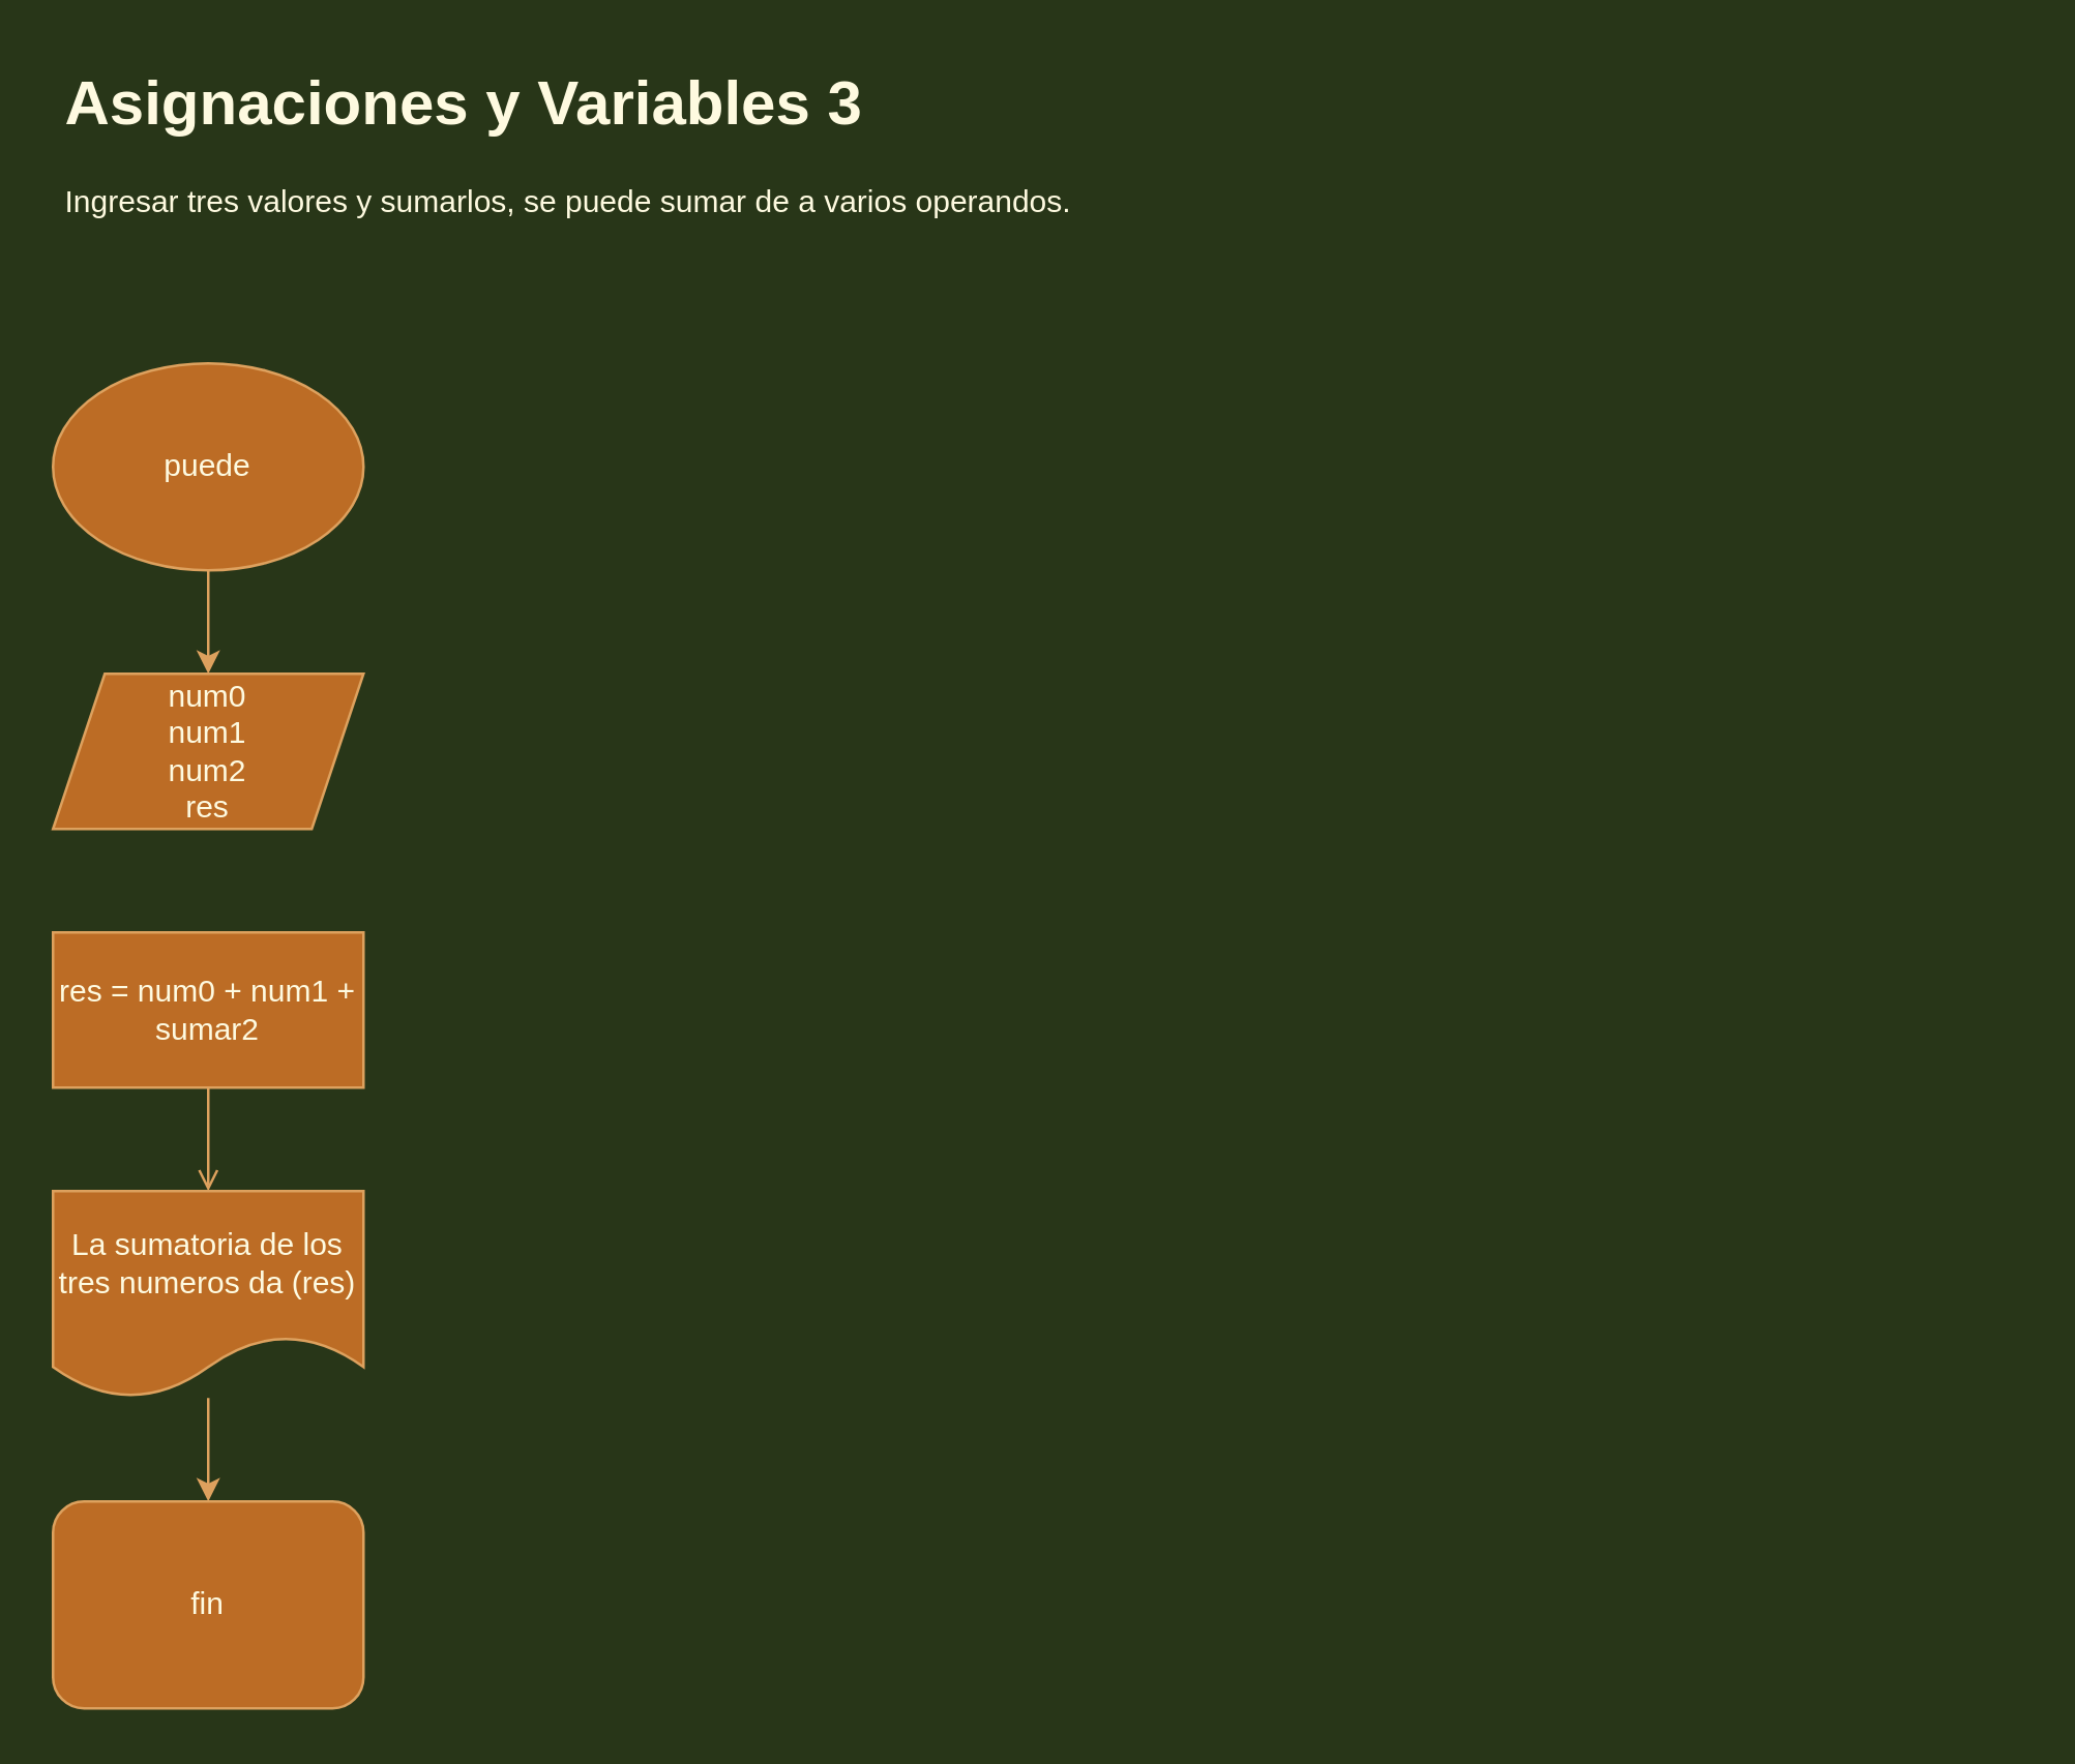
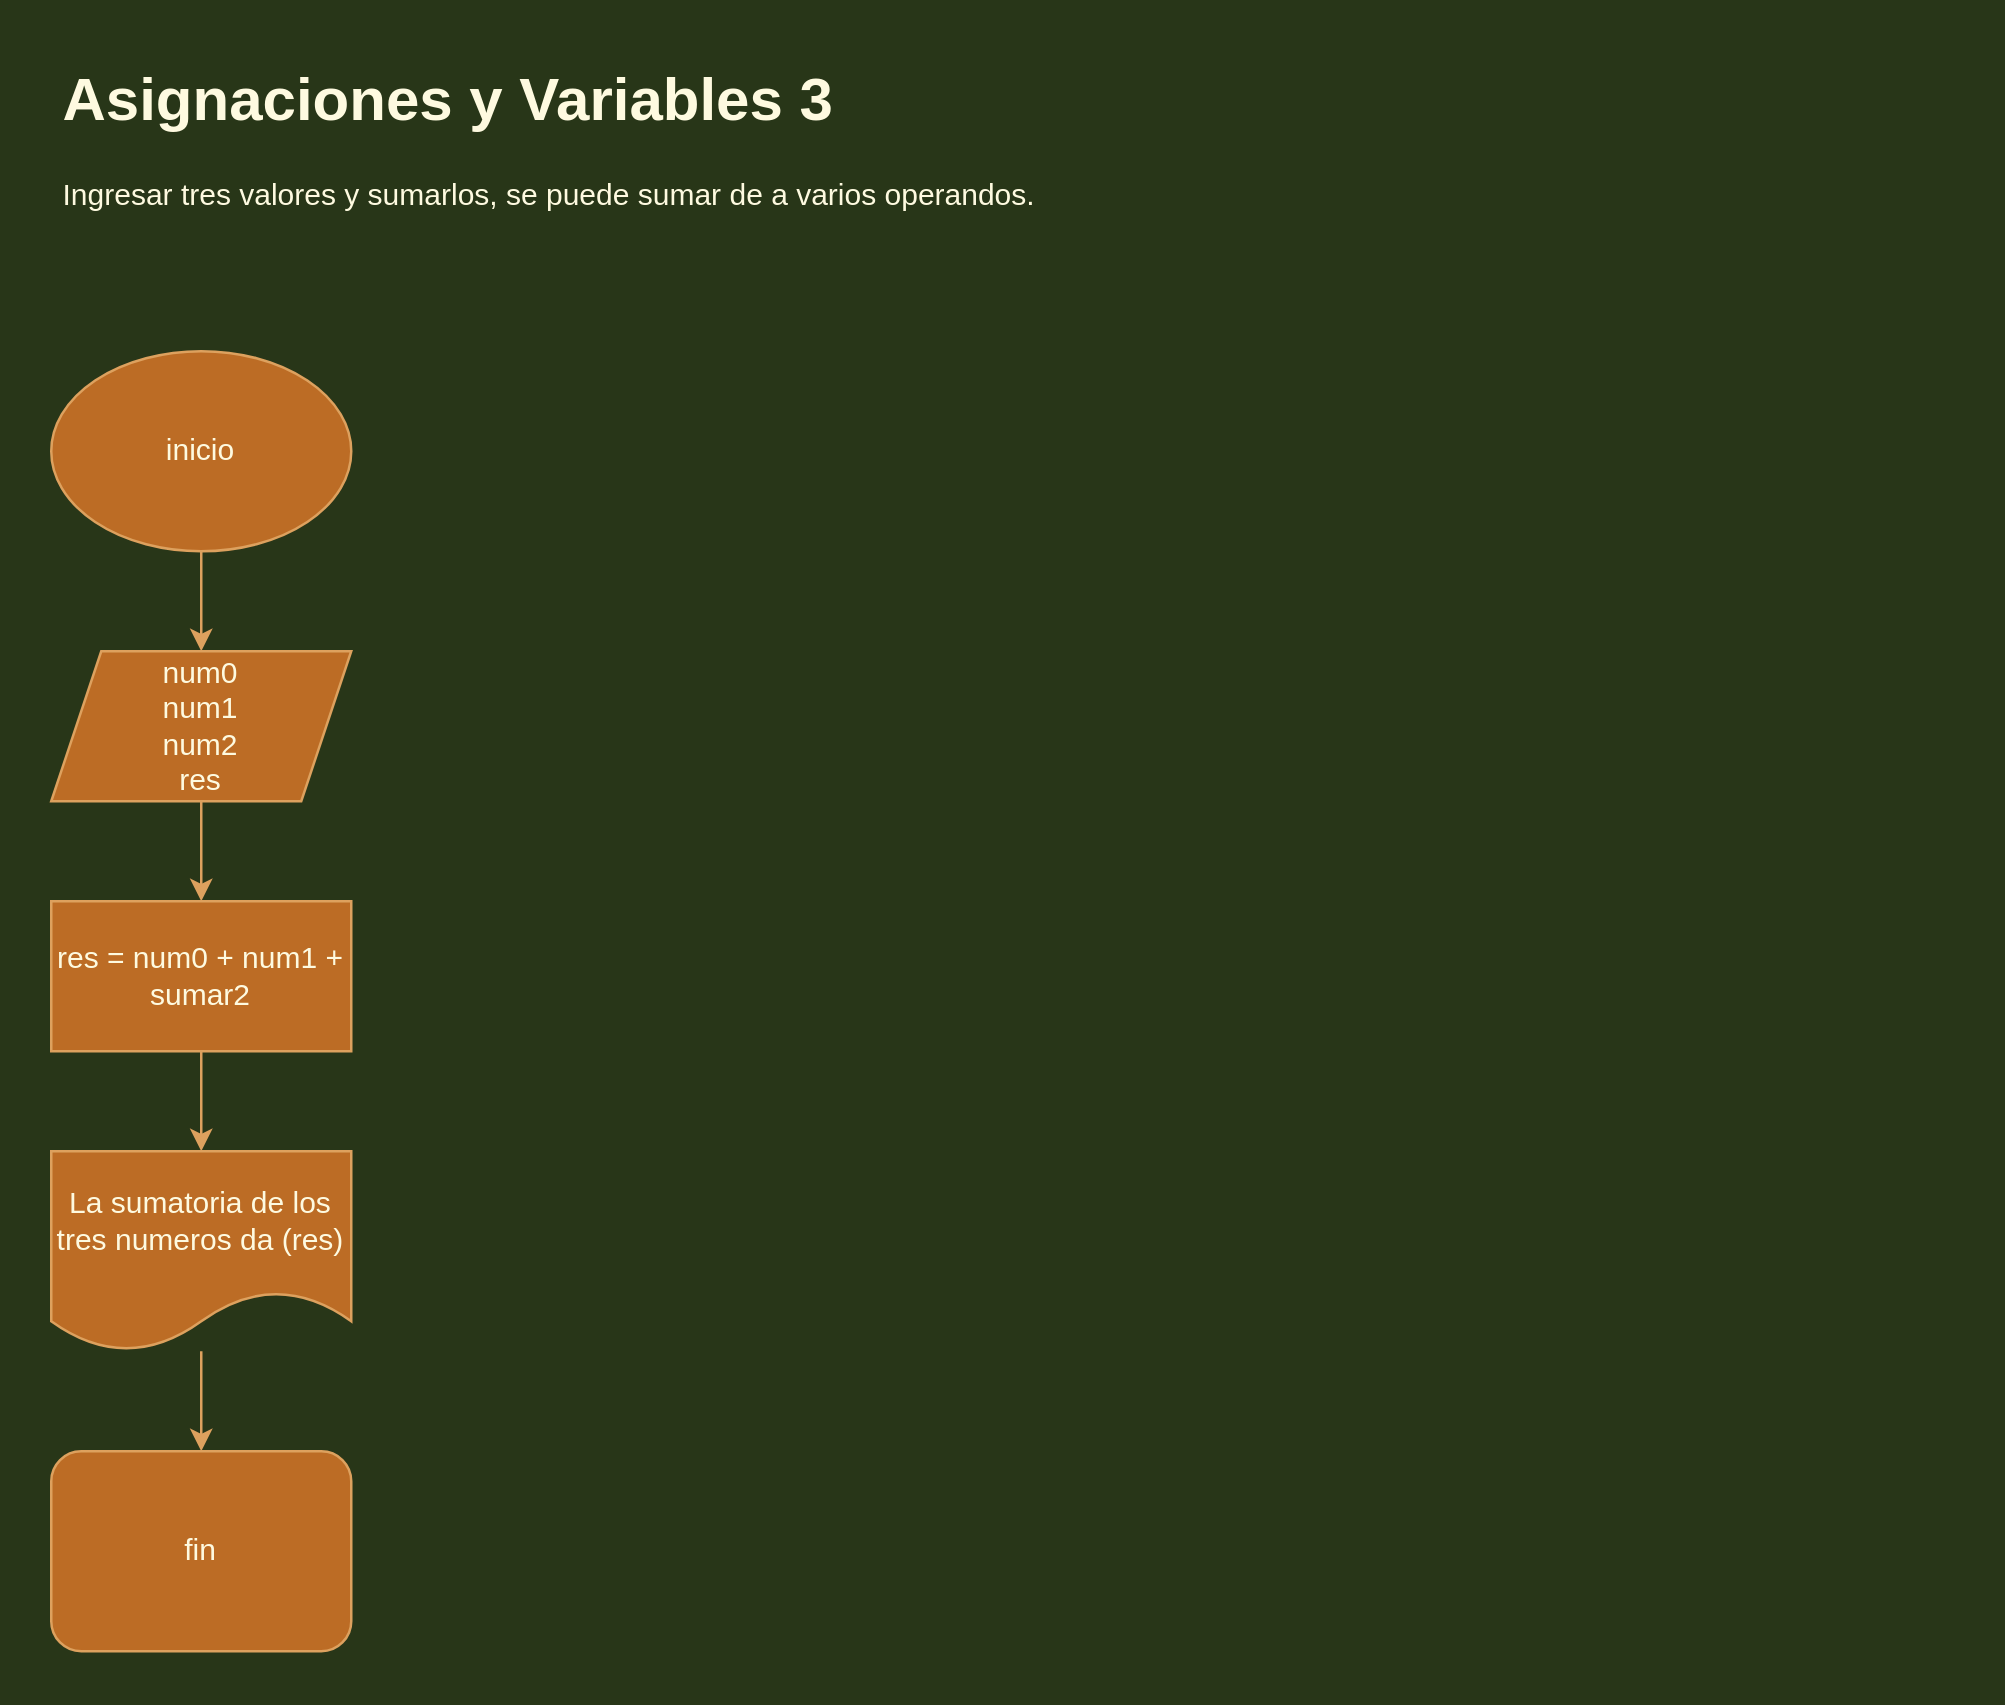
- <mxCell id="4" value="puede" style="ellipse;whiteSpace=wrap;html=1;fillColor=#BC6C25;strokeColor=#DDA15E;fontColor=#FEFAE0;" vertex="1" parent="1"><mxGeometry x="20" y="140" width="120" height="80" as="geometry" /></mxCell>
+ <mxCell id="4" value="inicio" style="ellipse;whiteSpace=wrap;html=1;fillColor=#BC6C25;strokeColor=#DDA15E;fontColor=#FEFAE0;" vertex="1" parent="1"><mxGeometry x="20" y="140" width="120" height="80" as="geometry" /></mxCell>
+ <mxCell id="5" value="" style="edgeStyle=orthogonalEdgeStyle;rounded=0;orthogonalLoop=1;jettySize=auto;html=1;labelBackgroundColor=#283618;strokeColor=#DDA15E;fontColor=#FEFAE0;" edge="1" parent="1" source="6" target="8"><mxGeometry relative="1" as="geometry" /></mxCell>
- <mxCell id="7" value="" style="edgeStyle=orthogonalEdgeStyle;rounded=0;orthogonalLoop=1;jettySize=auto;html=1;labelBackgroundColor=#283618;strokeColor=#DDA15E;fontColor=#FEFAE0;endArrow=open;" edge="1" parent="1" source="8" target="10"><mxGeometry relative="1" as="geometry" /></mxCell>
+ <mxCell id="7" value="" style="edgeStyle=orthogonalEdgeStyle;rounded=0;orthogonalLoop=1;jettySize=auto;html=1;labelBackgroundColor=#283618;strokeColor=#DDA15E;fontColor=#FEFAE0;" edge="1" parent="1" source="8" target="10"><mxGeometry relative="1" as="geometry" /></mxCell>
